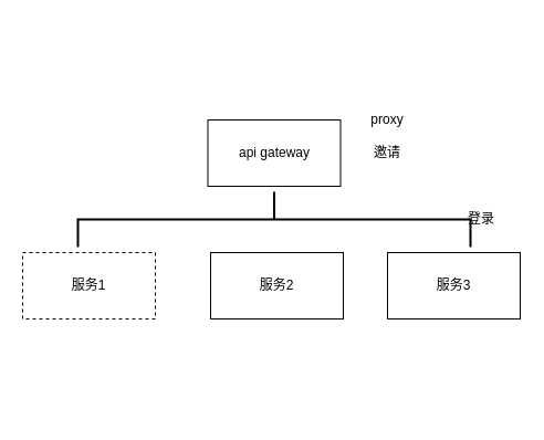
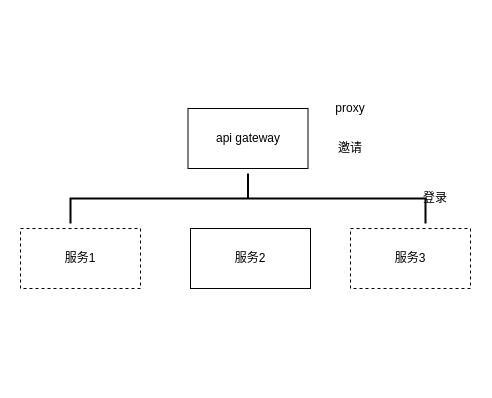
- <mxCell id="4" value="邀请" style="text;html=1;strokeColor=none;fillColor=none;align=center;verticalAlign=middle;whiteSpace=wrap;rounded=0;" vertex="1" parent="1"><mxGeometry x="330" y="128" width="40" height="20" as="geometry" /></mxCell>
+ <mxCell id="4" value="邀请" style="text;html=1;strokeColor=none;fillColor=none;align=center;verticalAlign=middle;whiteSpace=wrap;rounded=0;" vertex="1" parent="1"><mxGeometry x="330" y="138" width="40" height="20" as="geometry" /></mxCell>
- <mxCell id="7" value="服务3" style="rounded=0;whiteSpace=wrap;html=1;" vertex="1" parent="1"><mxGeometry x="350" y="228" width="120" height="60" as="geometry" /></mxCell>
+ <mxCell id="7" value="服务3" style="rounded=0;whiteSpace=wrap;html=1;dashed=1;" vertex="1" parent="1"><mxGeometry x="350" y="228" width="120" height="60" as="geometry" /></mxCell>
